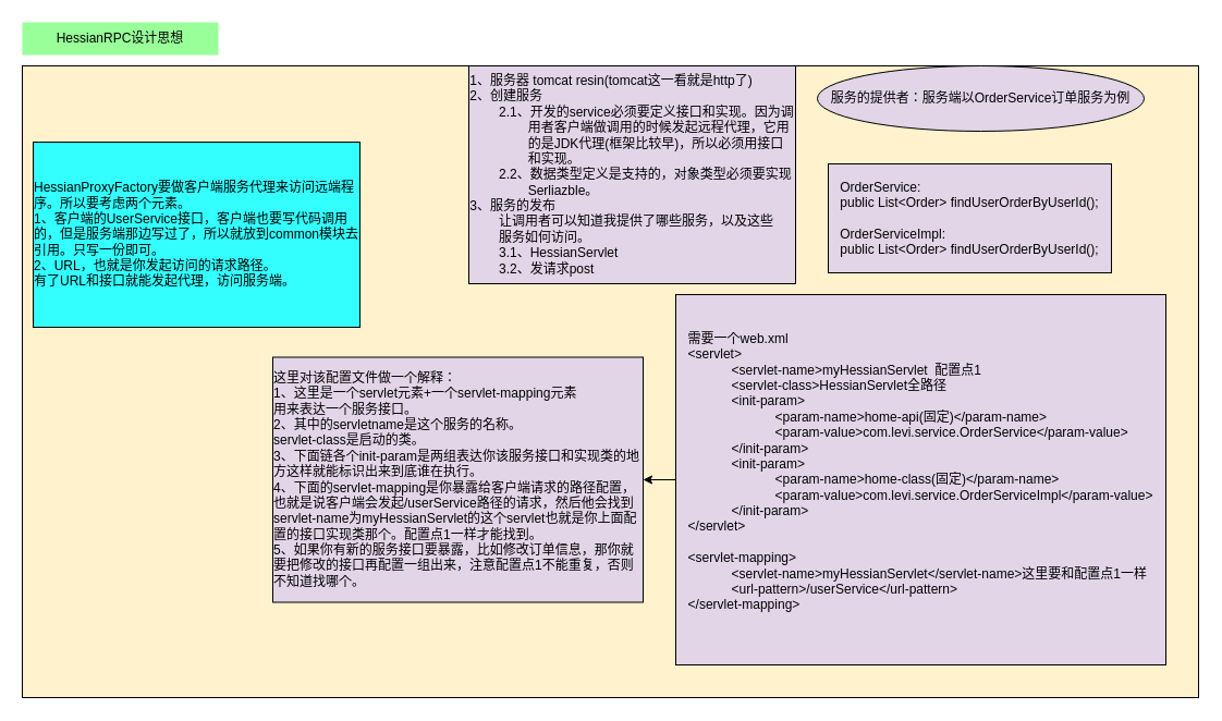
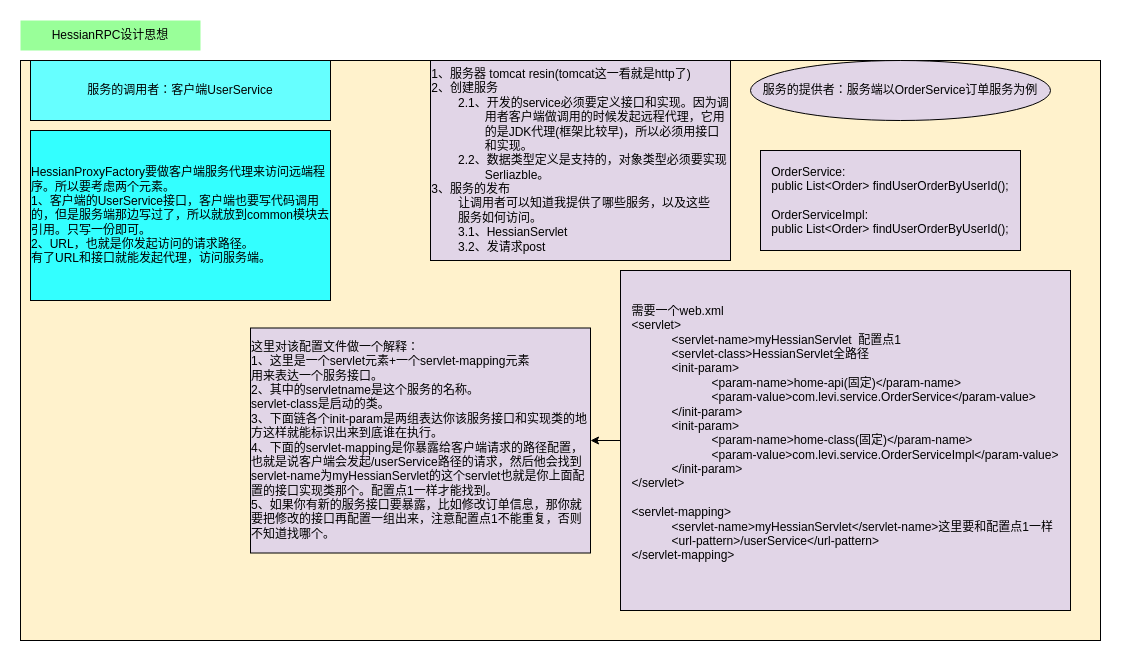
+ <mxCell id="10" value="服务的调用者：客户端UserService" style="rounded=0;whiteSpace=wrap;html=1;fillColor=#66FFFF;" vertex="1" parent="1"><mxGeometry x="30" y="60" width="300" height="60" as="geometry" /></mxCell>
